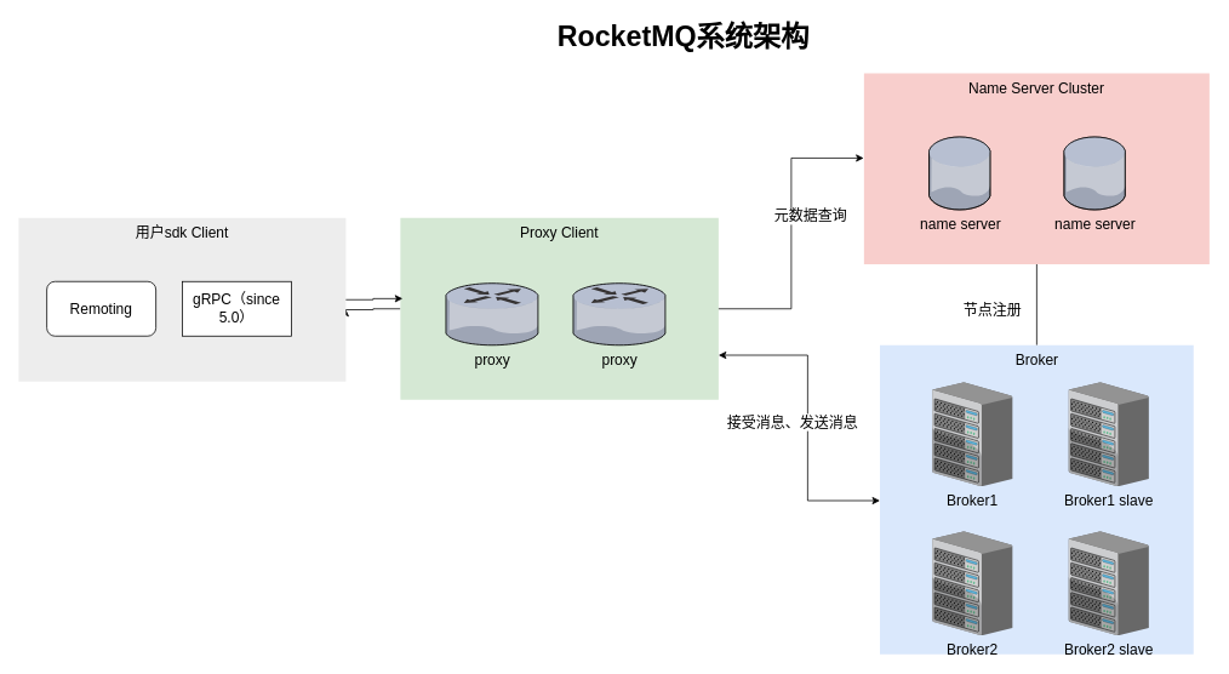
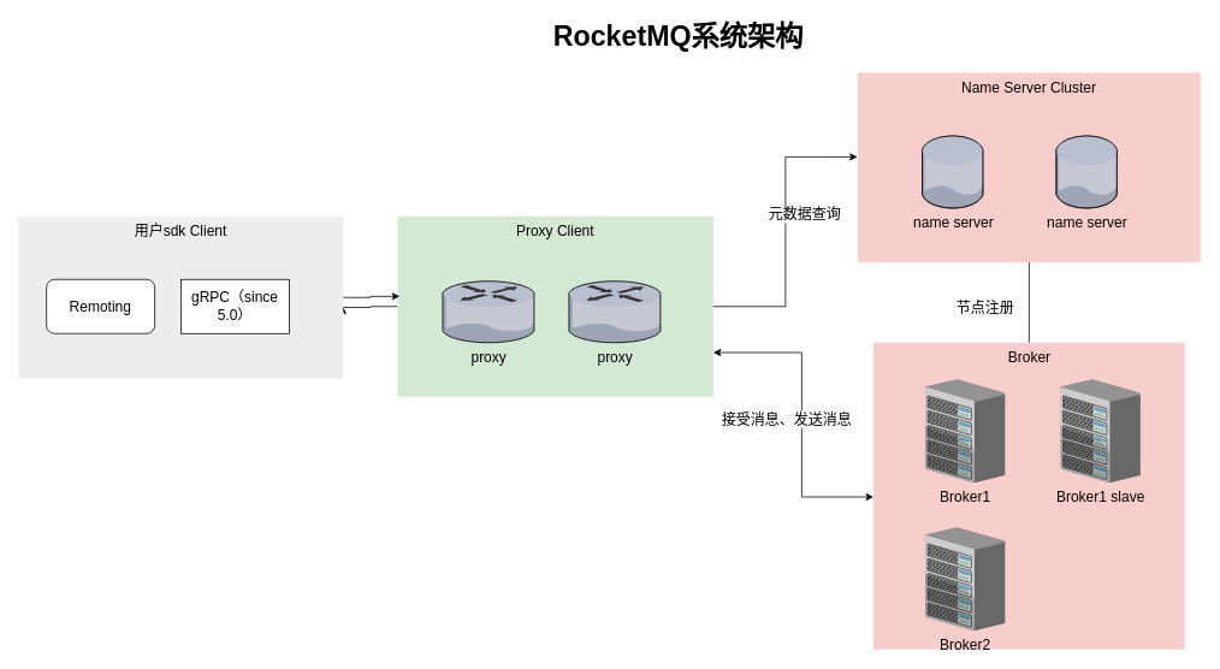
- <mxCell id="10" value="Broker" style="whiteSpace=wrap;html=1;fillColor=#dae8fc;fontSize=16;strokeColor=none;verticalAlign=top;" parent="1" vertex="1"><mxGeometry x="967.5" y="379" width="345" height="340" as="geometry" /></mxCell>
+ <mxCell id="10" value="Broker" style="whiteSpace=wrap;html=1;fillColor=#f8cecc;fontSize=16;strokeColor=none;verticalAlign=top;" parent="1" vertex="1"><mxGeometry x="967.5" y="379" width="345" height="340" as="geometry" /></mxCell>
- <mxCell id="15" value="Broker2 slave" style="verticalLabelPosition=bottom;aspect=fixed;html=1;verticalAlign=top;strokeColor=none;shape=mxgraph.citrix.chassis;fillColor=#66B2FF;gradientColor=#0066CC;fontSize=16;" parent="1" vertex="1"><mxGeometry x="1175" y="584" width="88.31" height="114" as="geometry" /></mxCell>
